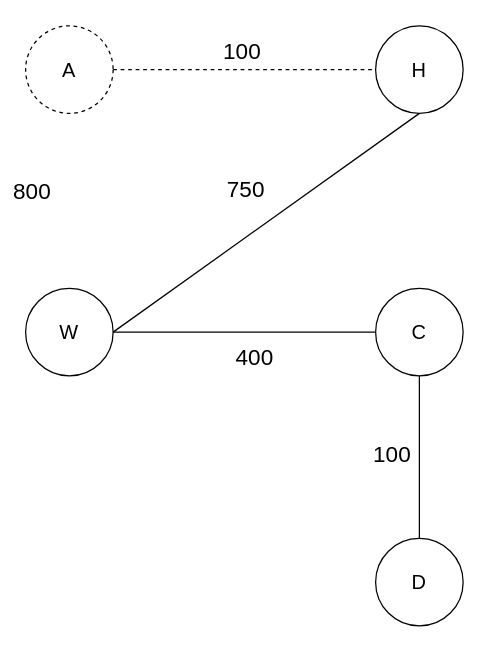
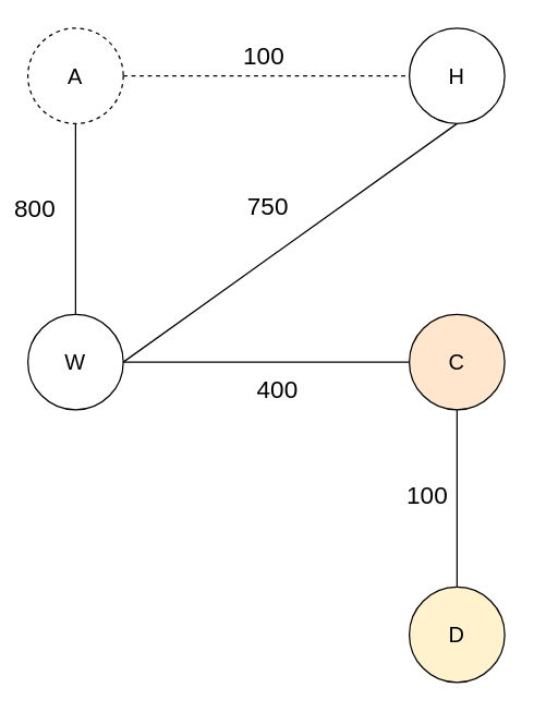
+ <mxCell id="10" value="" style="endArrow=none;html=1;rounded=0;entryX=0.5;entryY=0;entryDx=0;entryDy=0;exitX=0.5;exitY=1;exitDx=0;exitDy=0;" edge="1" parent="1" source="2" target="4"><mxGeometry width="50" height="50" relative="1" as="geometry"><mxPoint x="110" y="75" as="sourcePoint" /><mxPoint x="320" y="75" as="targetPoint" /></mxGeometry></mxCell>
- <mxCell id="5" value="&lt;font size=&quot;3&quot;&gt;C&lt;/font&gt;" style="ellipse;whiteSpace=wrap;html=1;aspect=fixed;" vertex="1" parent="1"><mxGeometry x="300" y="230" width="70" height="70" as="geometry" /></mxCell>
+ <mxCell id="5" value="&lt;font size=&quot;3&quot;&gt;C&lt;/font&gt;" style="ellipse;whiteSpace=wrap;html=1;aspect=fixed;fillColor=#ffe6cc;" vertex="1" parent="1"><mxGeometry x="300" y="230" width="70" height="70" as="geometry" /></mxCell>
- <mxCell id="6" value="&lt;font size=&quot;3&quot;&gt;D&lt;/font&gt;" style="ellipse;whiteSpace=wrap;html=1;aspect=fixed;" vertex="1" parent="1"><mxGeometry x="300" y="430" width="70" height="70" as="geometry" /></mxCell>
+ <mxCell id="6" value="&lt;font size=&quot;3&quot;&gt;D&lt;/font&gt;" style="ellipse;whiteSpace=wrap;html=1;aspect=fixed;fillColor=#fff2cc;" vertex="1" parent="1"><mxGeometry x="300" y="430" width="70" height="70" as="geometry" /></mxCell>
